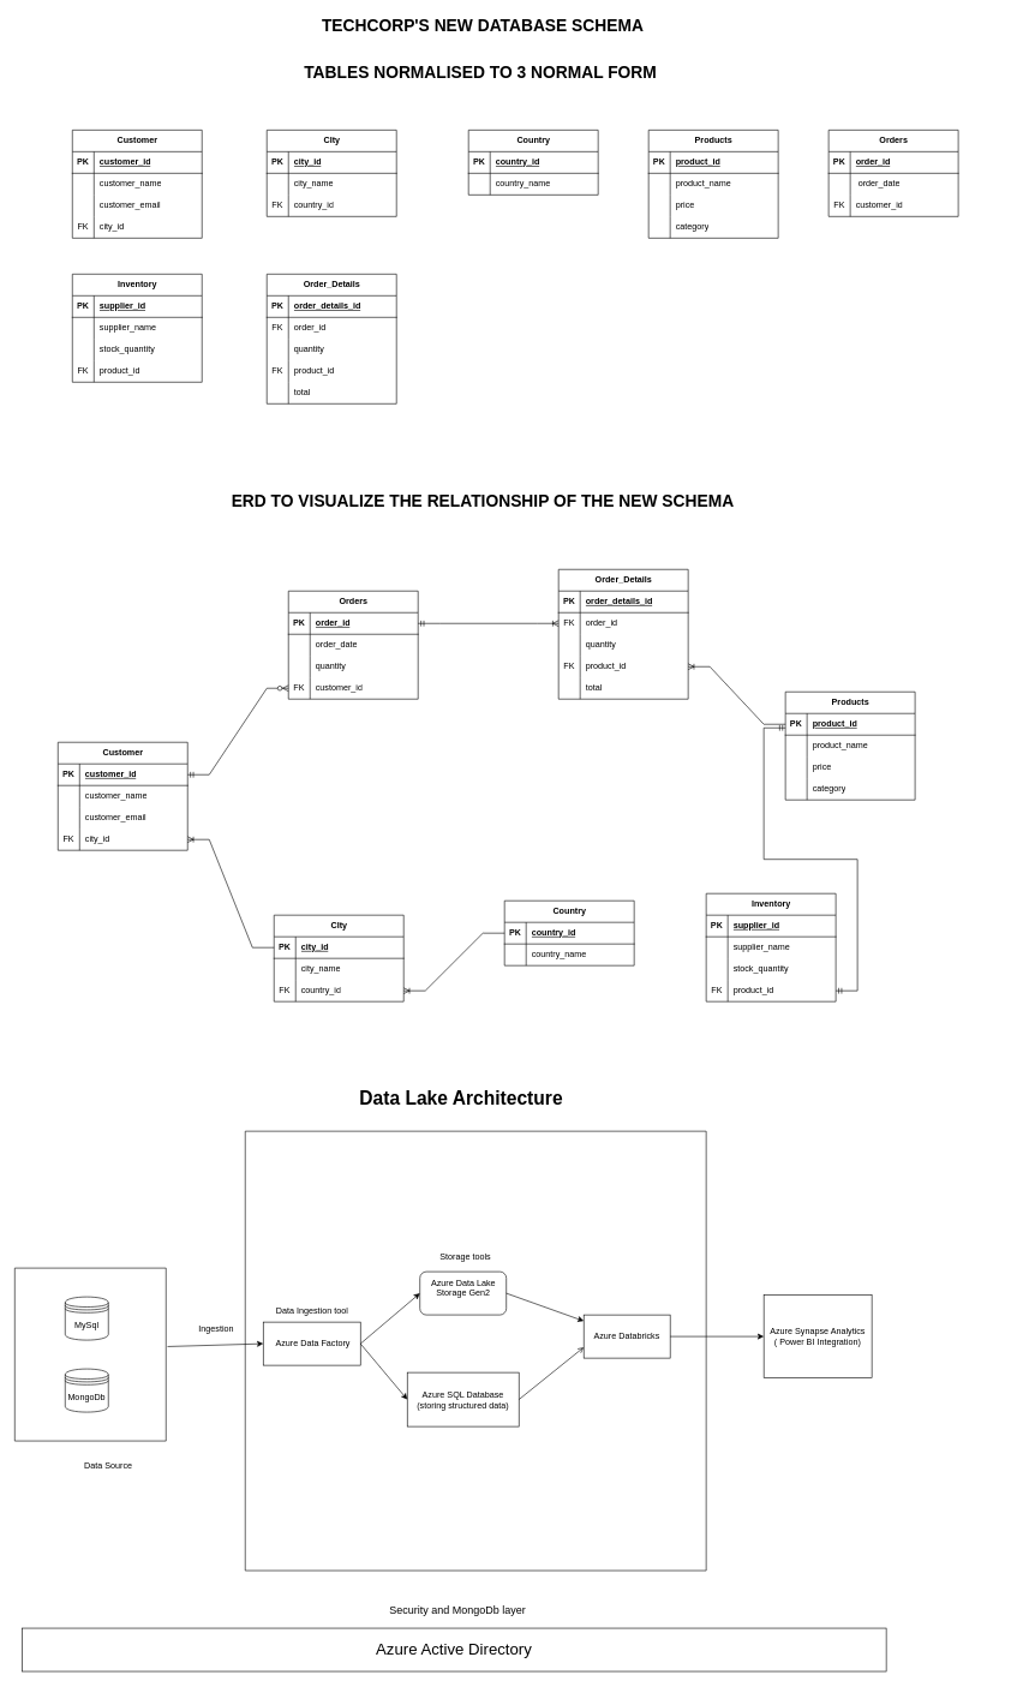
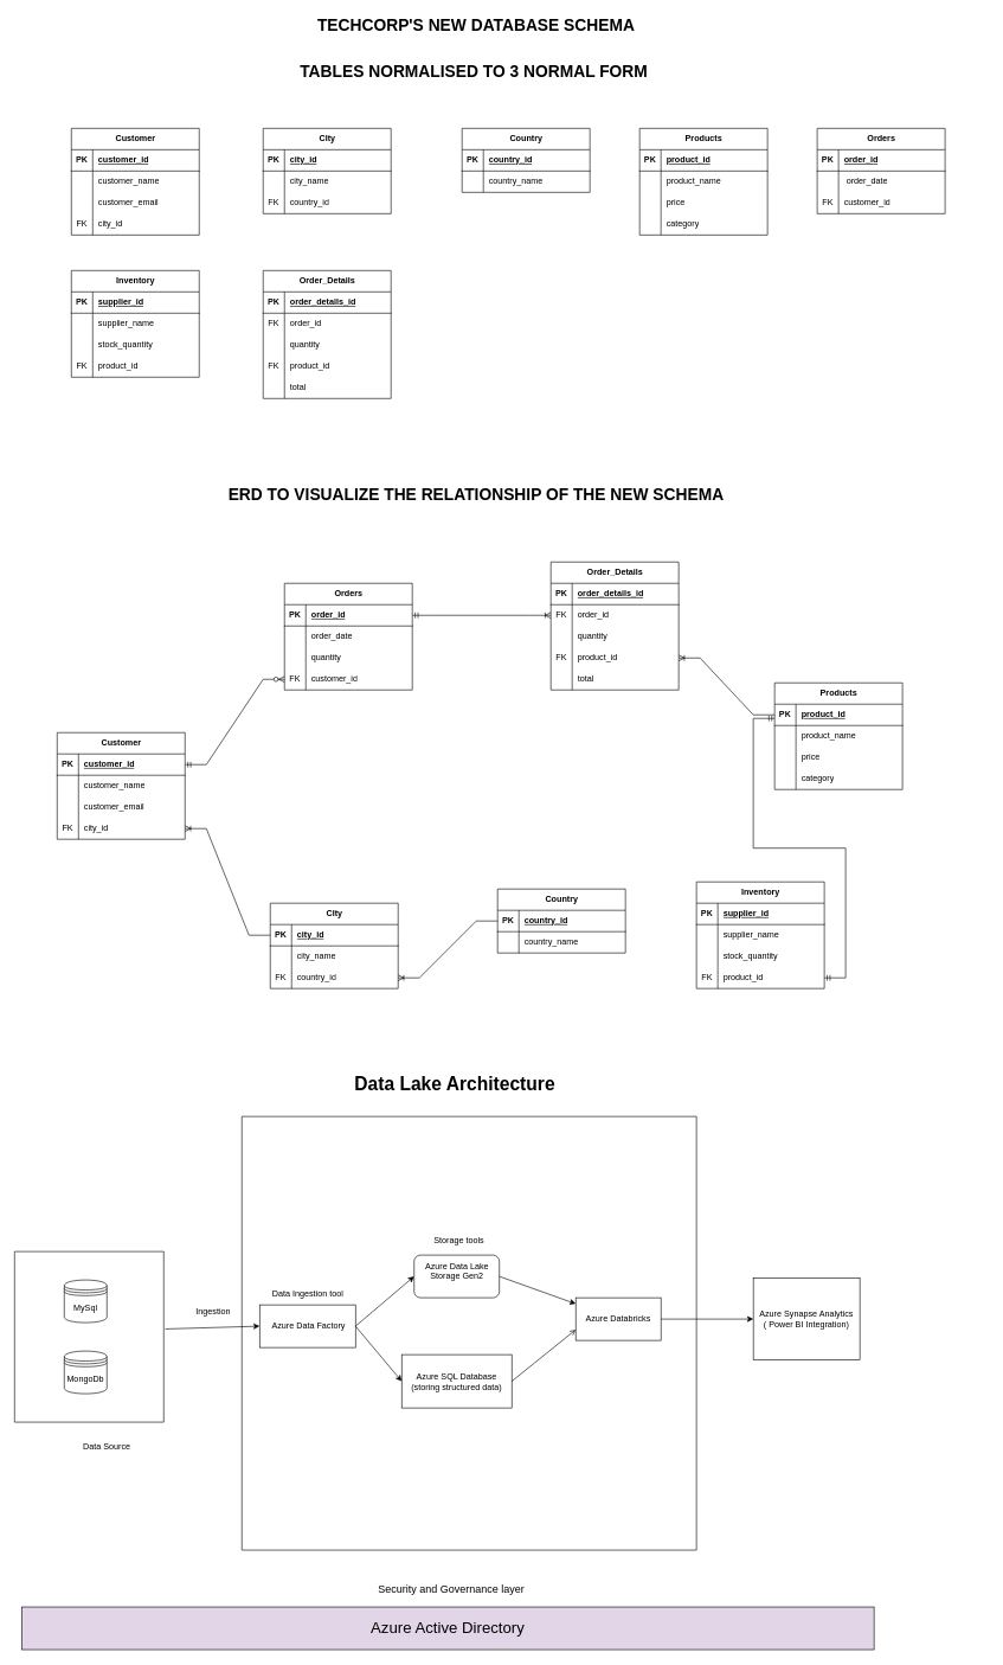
- <mxCell id="198" value="&lt;font style=&quot;font-size: 15px;&quot;&gt;Security and MongoDb layer&lt;/font&gt;" style="text;html=1;align=center;verticalAlign=middle;whiteSpace=wrap;rounded=0;" vertex="1" parent="1"><mxGeometry x="520" y="2220" width="230" height="30" as="geometry" /></mxCell>
+ <mxCell id="198" value="&lt;font style=&quot;font-size: 15px;&quot;&gt;Security and Governance layer&lt;/font&gt;" style="text;html=1;align=center;verticalAlign=middle;whiteSpace=wrap;rounded=0;" vertex="1" parent="1"><mxGeometry x="520" y="2220" width="230" height="30" as="geometry" /></mxCell>
- <mxCell id="197" value="&lt;font style=&quot;font-size: 22px;&quot;&gt;Azure Active Directory&lt;/font&gt;" style="rounded=0;whiteSpace=wrap;html=1;" vertex="1" parent="1"><mxGeometry x="30" y="2260" width="1200" height="60" as="geometry" /></mxCell>
+ <mxCell id="197" value="&lt;font style=&quot;font-size: 22px;&quot;&gt;Azure Active Directory&lt;/font&gt;" style="rounded=0;whiteSpace=wrap;html=1;fillColor=#e1d5e7;" vertex="1" parent="1"><mxGeometry x="30" y="2260" width="1200" height="60" as="geometry" /></mxCell>
